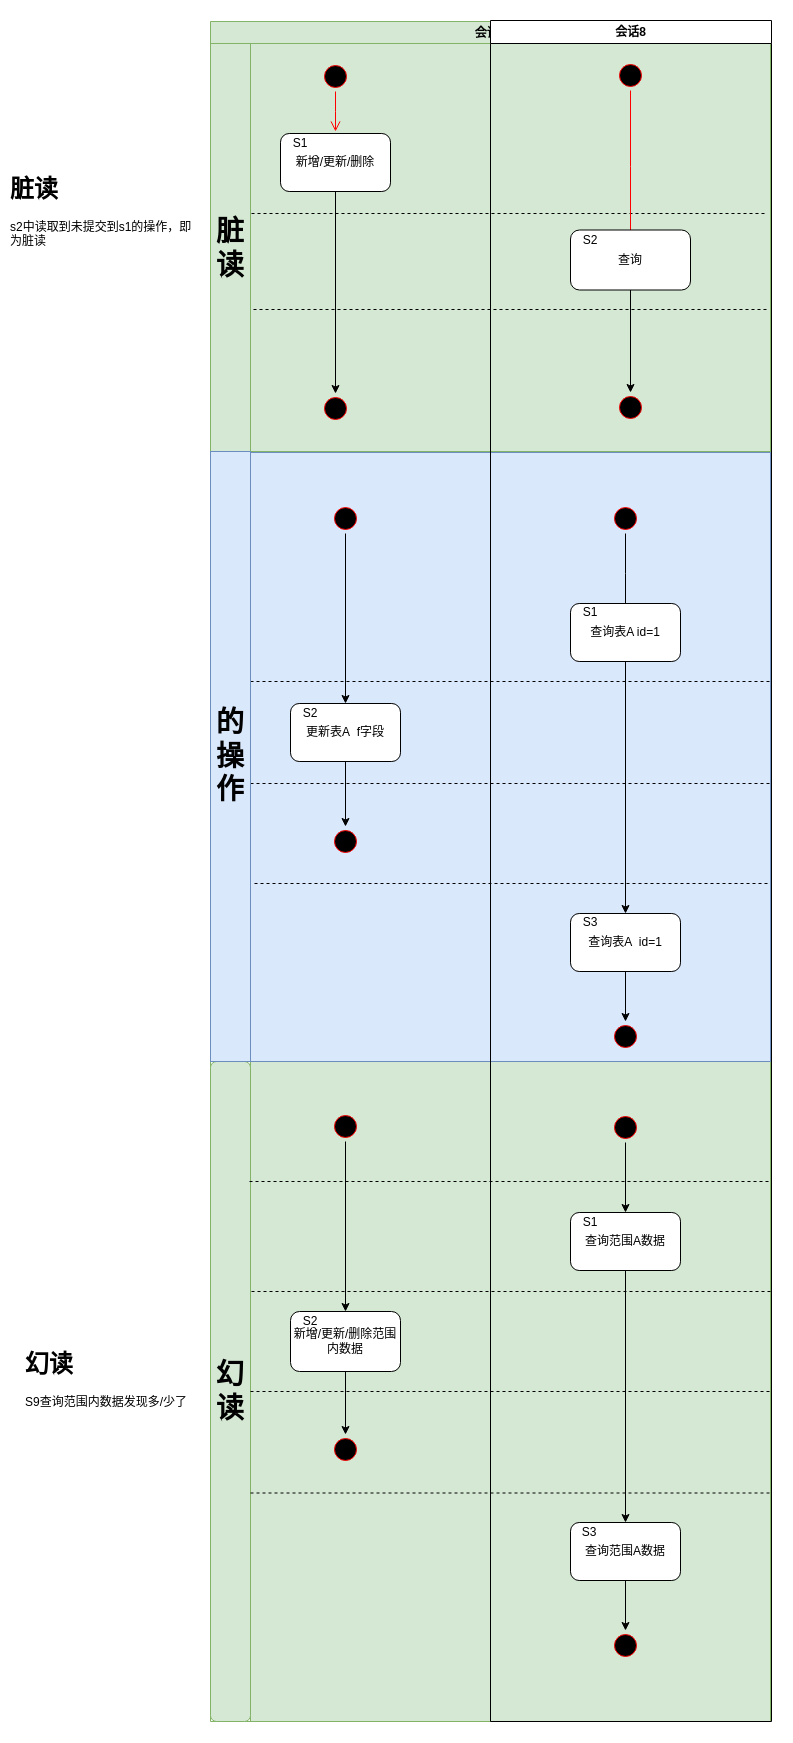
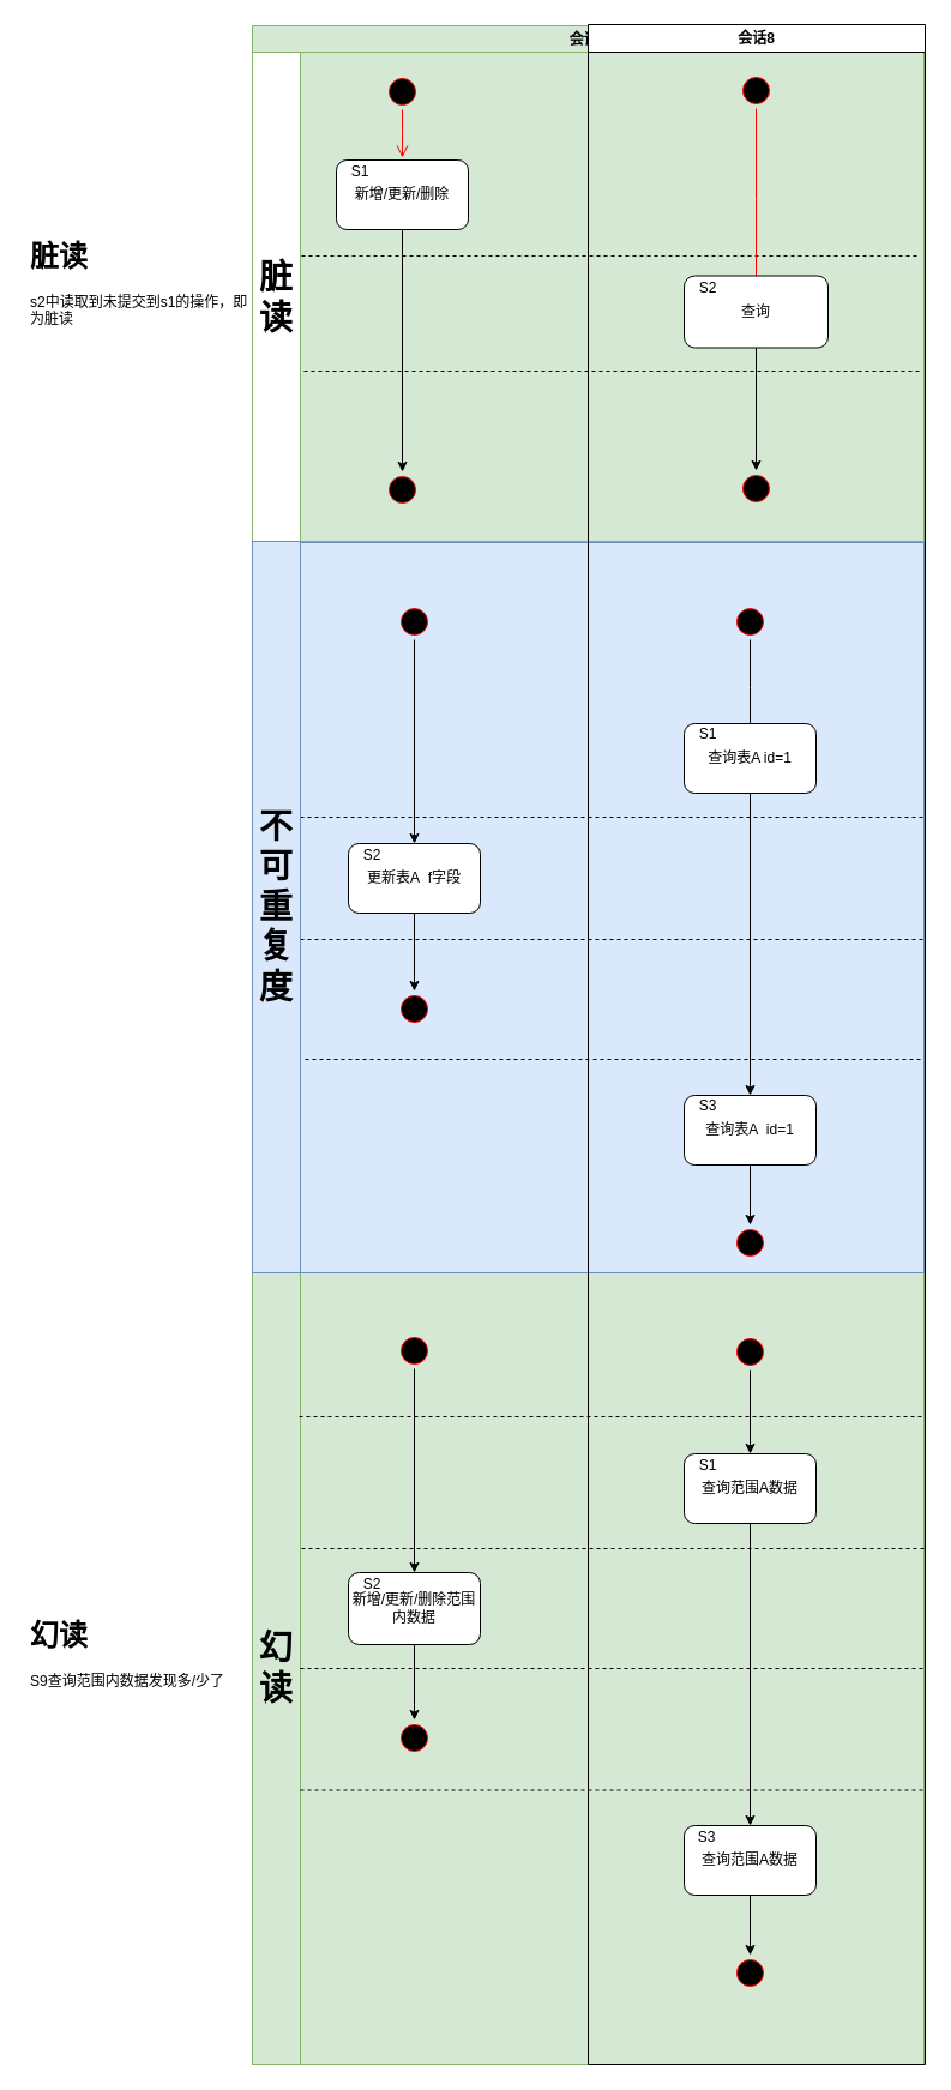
- <mxCell id="60" value="&lt;h1&gt;脏读&lt;/h1&gt;&lt;p&gt;s2中读取到未提交到s1的操作，即为脏读&lt;/p&gt;" style="text;html=1;strokeColor=none;fillColor=none;spacing=5;spacingTop=-20;whiteSpace=wrap;overflow=hidden;rounded=0;" vertex="1" parent="1"><mxGeometry x="5" y="168.5" width="190" height="95" as="geometry" /></mxCell>
+ <mxCell id="60" value="&lt;h1&gt;脏读&lt;/h1&gt;&lt;p&gt;s2中读取到未提交到s1的操作，即为脏读&lt;/p&gt;" style="text;html=1;strokeColor=none;fillColor=none;spacing=5;spacingTop=-20;whiteSpace=wrap;overflow=hidden;rounded=0;" vertex="1" parent="1"><mxGeometry x="20" y="193.5" width="190" height="95" as="geometry" /></mxCell>
- <mxCell id="14" value="&lt;b style=&quot;font-size: 28px&quot;&gt;脏&lt;br&gt;读&lt;/b&gt;" style="rounded=0;whiteSpace=wrap;html=1;fillColor=#d5e8d4;strokeColor=#82b366;" vertex="1" parent="2"><mxGeometry y="22" width="40" height="410" as="geometry" /></mxCell>
+ <mxCell id="14" value="&lt;b style=&quot;font-size: 28px&quot;&gt;脏&lt;br&gt;读&lt;/b&gt;" style="rounded=0;whiteSpace=wrap;html=1;fillColor=#ffffff;strokeColor=#82b366;" vertex="1" parent="2"><mxGeometry y="22" width="40" height="410" as="geometry" /></mxCell>
- <mxCell id="62" value="&lt;b&gt;&lt;font style=&quot;font-size: 28px&quot;&gt;的操作&lt;/font&gt;&lt;/b&gt;" style="rounded=0;whiteSpace=wrap;html=1;fillColor=#dae8fc;strokeColor=#6c8ebf;" vertex="1" parent="1"><mxGeometry x="210" y="451" width="40" height="610" as="geometry" /></mxCell>
+ <mxCell id="62" value="&lt;b&gt;&lt;font style=&quot;font-size: 28px&quot;&gt;不可重复度&lt;/font&gt;&lt;/b&gt;" style="rounded=0;whiteSpace=wrap;html=1;fillColor=#dae8fc;strokeColor=#6c8ebf;" vertex="1" parent="1"><mxGeometry x="210" y="451" width="40" height="610" as="geometry" /></mxCell>
- <mxCell id="38" value="&lt;b&gt;&lt;font style=&quot;font-size: 28px&quot;&gt;幻读&lt;/font&gt;&lt;/b&gt;" style="whiteSpace=wrap;html=1;fillColor=#d5e8d4;strokeColor=#82b366;rounded=1;" vertex="1" parent="2"><mxGeometry y="1040" width="40" height="660" as="geometry" /></mxCell>
+ <mxCell id="38" value="&lt;b&gt;&lt;font style=&quot;font-size: 28px&quot;&gt;幻读&lt;/font&gt;&lt;/b&gt;" style="rounded=0;whiteSpace=wrap;html=1;fillColor=#d5e8d4;strokeColor=#82b366;" vertex="1" parent="2"><mxGeometry y="1040" width="40" height="660" as="geometry" /></mxCell>
